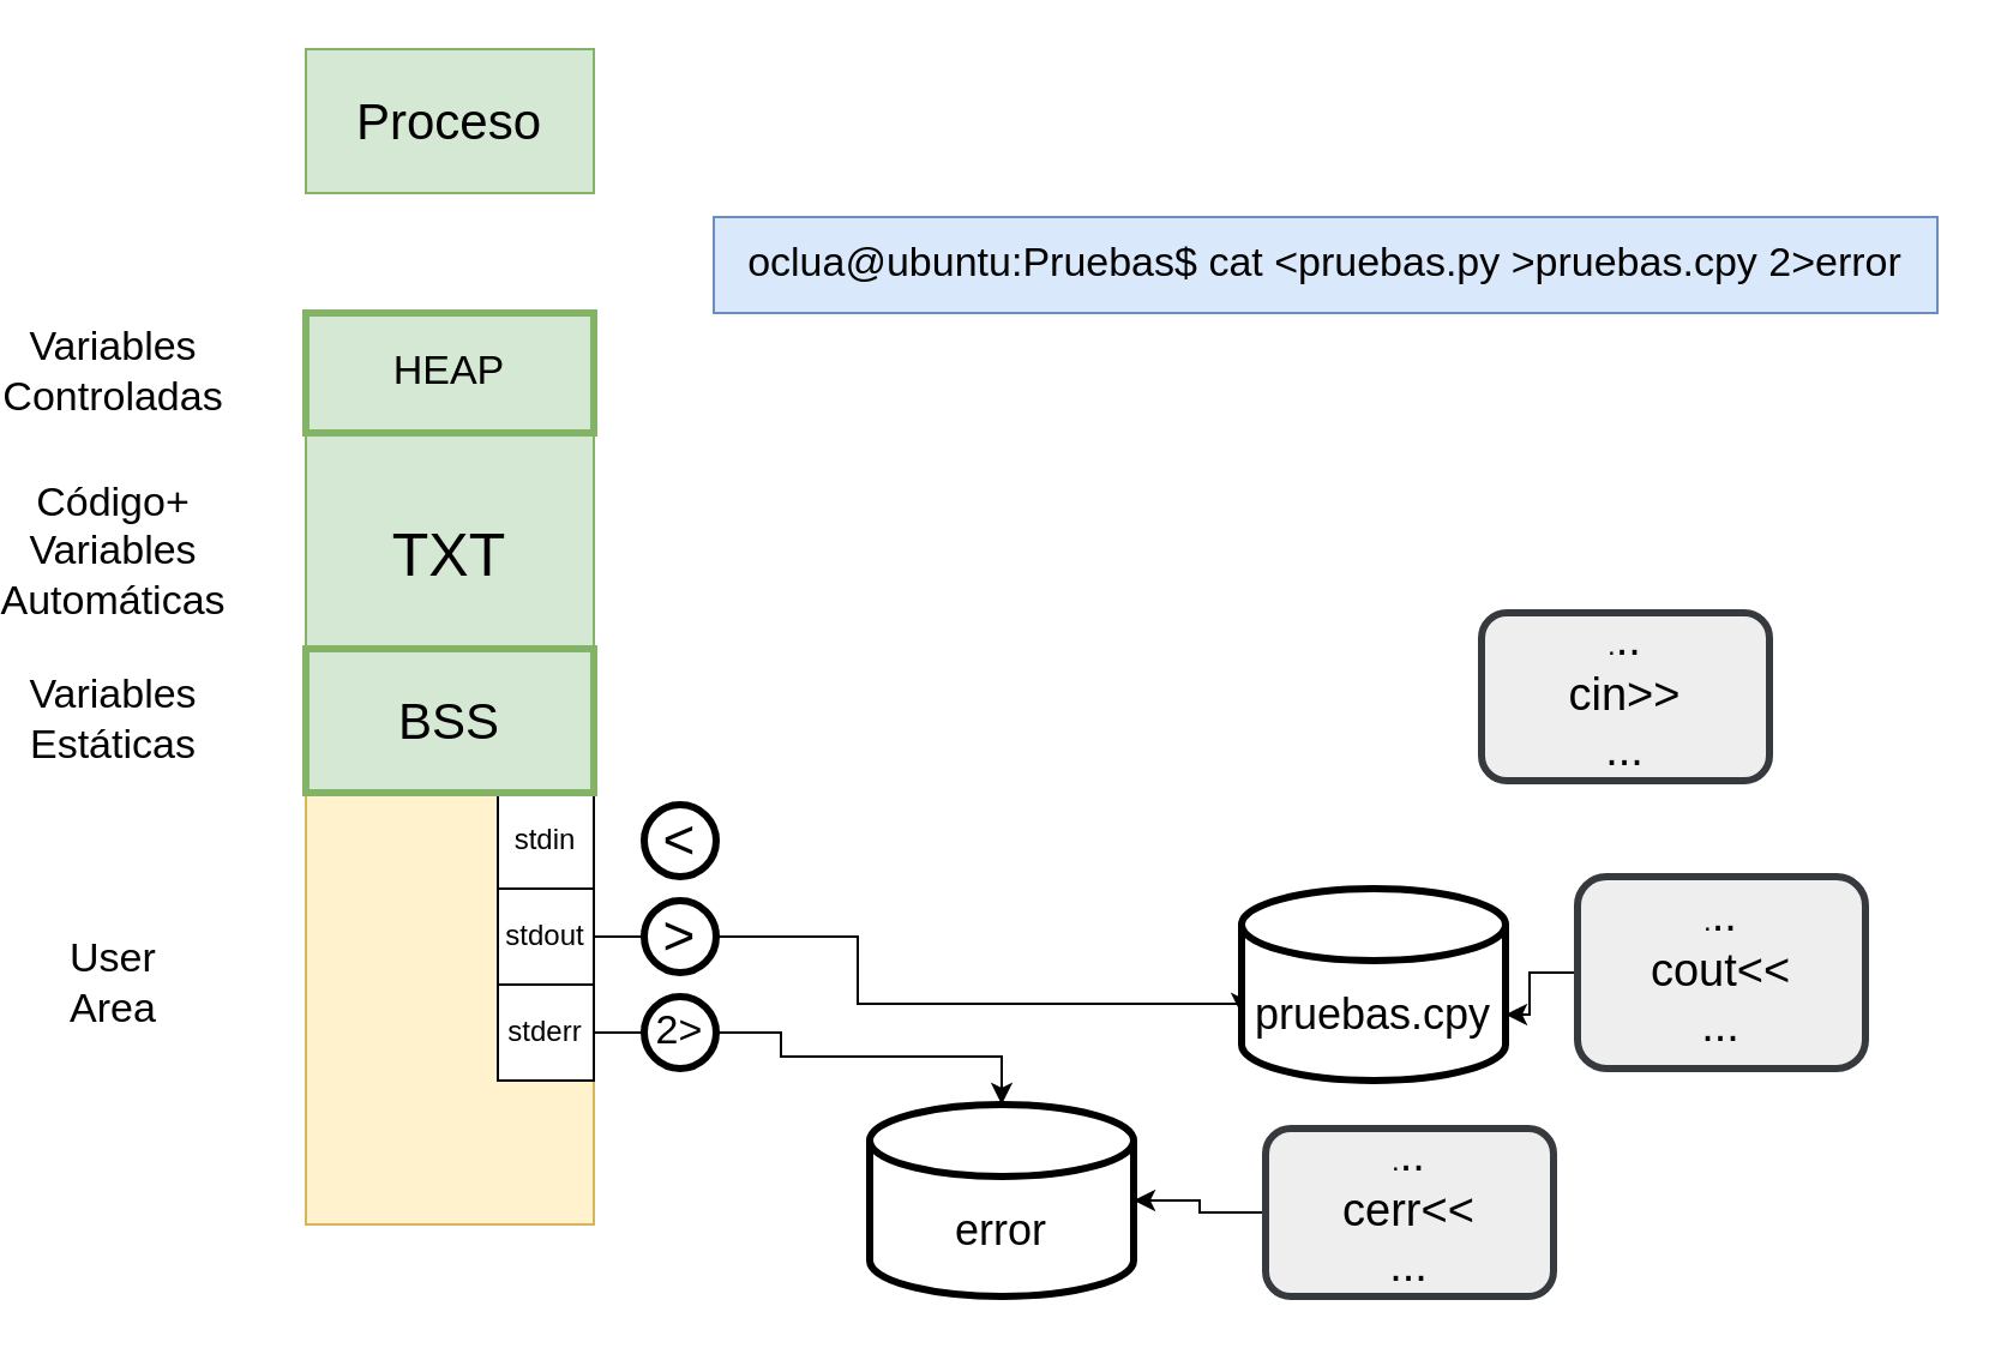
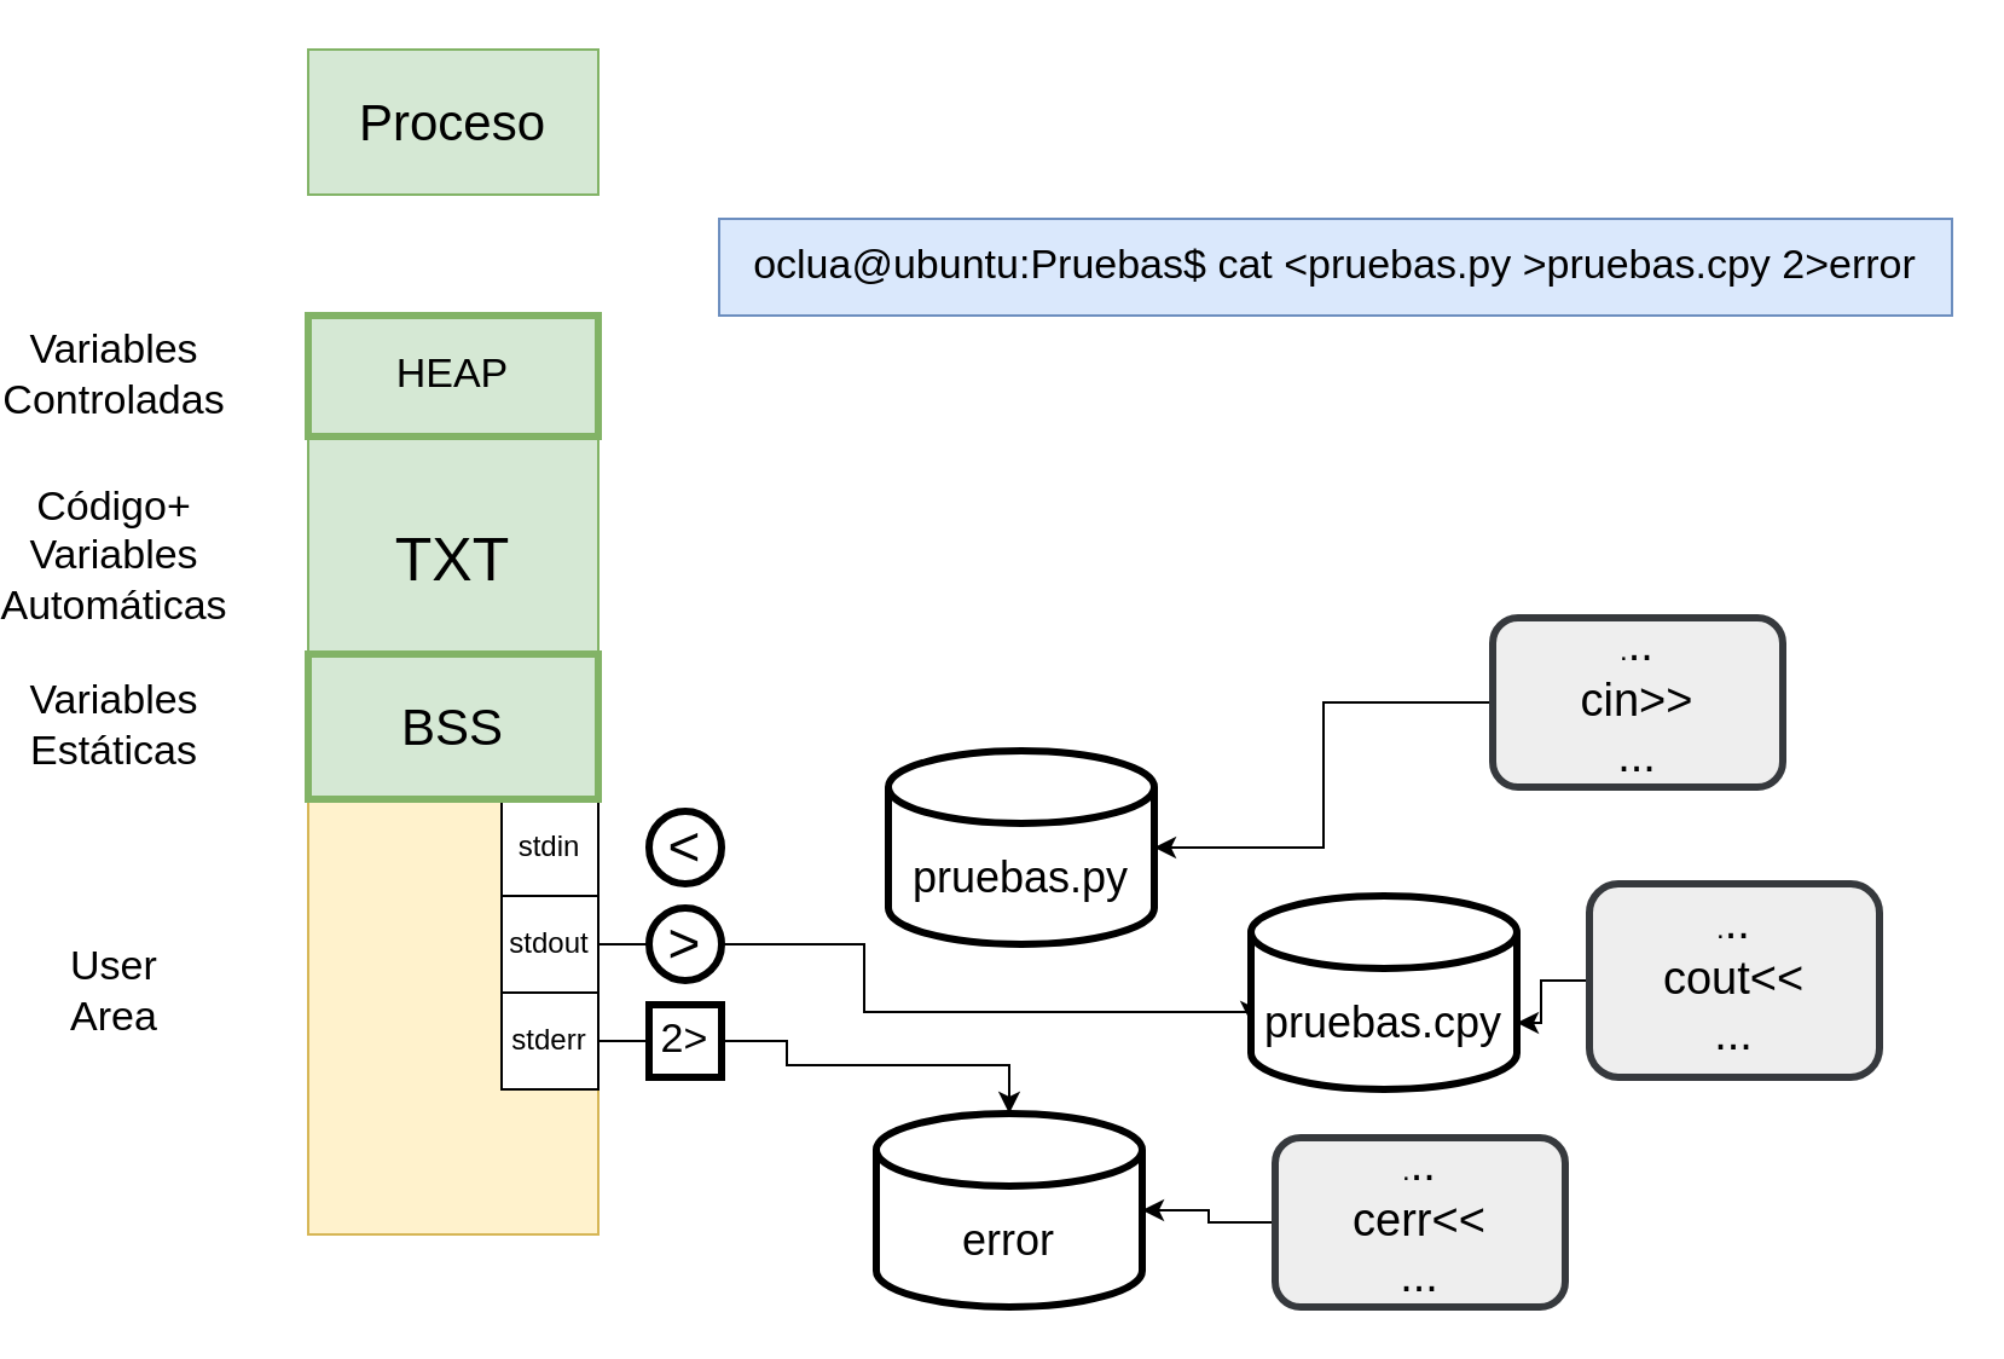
+ <mxCell id="23" style="edgeStyle=orthogonalEdgeStyle;rounded=0;orthogonalLoop=1;jettySize=auto;html=1;entryX=1;entryY=0.5;entryDx=0;entryDy=0;entryPerimeter=0;" edge="1" parent="1" source="24" target="19"><mxGeometry relative="1" as="geometry"><mxPoint x="600" y="270" as="targetPoint" /></mxGeometry></mxCell>
+ <mxCell id="19" value="&lt;font style=&quot;font-size: 18px&quot;&gt;pruebas.py&lt;/font&gt;" style="shape=cylinder3;whiteSpace=wrap;html=1;boundedLbl=1;backgroundOutline=1;size=15;strokeWidth=3;verticalAlign=middle;" vertex="1" parent="1"><mxGeometry x="360" y="310" width="110" height="80" as="geometry" /></mxCell>
- <mxCell id="17" value="&lt;font style=&quot;font-size: 17px&quot;&gt;2&amp;gt;&lt;/font&gt;" style="ellipse;whiteSpace=wrap;html=1;aspect=fixed;strokeWidth=3;" vertex="1" parent="1"><mxGeometry x="261" y="415" width="30" height="30" as="geometry" /></mxCell>
+ <mxCell id="17" value="&lt;font style=&quot;font-size: 17px&quot;&gt;2&amp;gt;&lt;/font&gt;" style="whiteSpace=wrap;html=1;aspect=fixed;strokeWidth=3;rounded=0;" vertex="1" parent="1"><mxGeometry x="261" y="415" width="30" height="30" as="geometry" /></mxCell>
